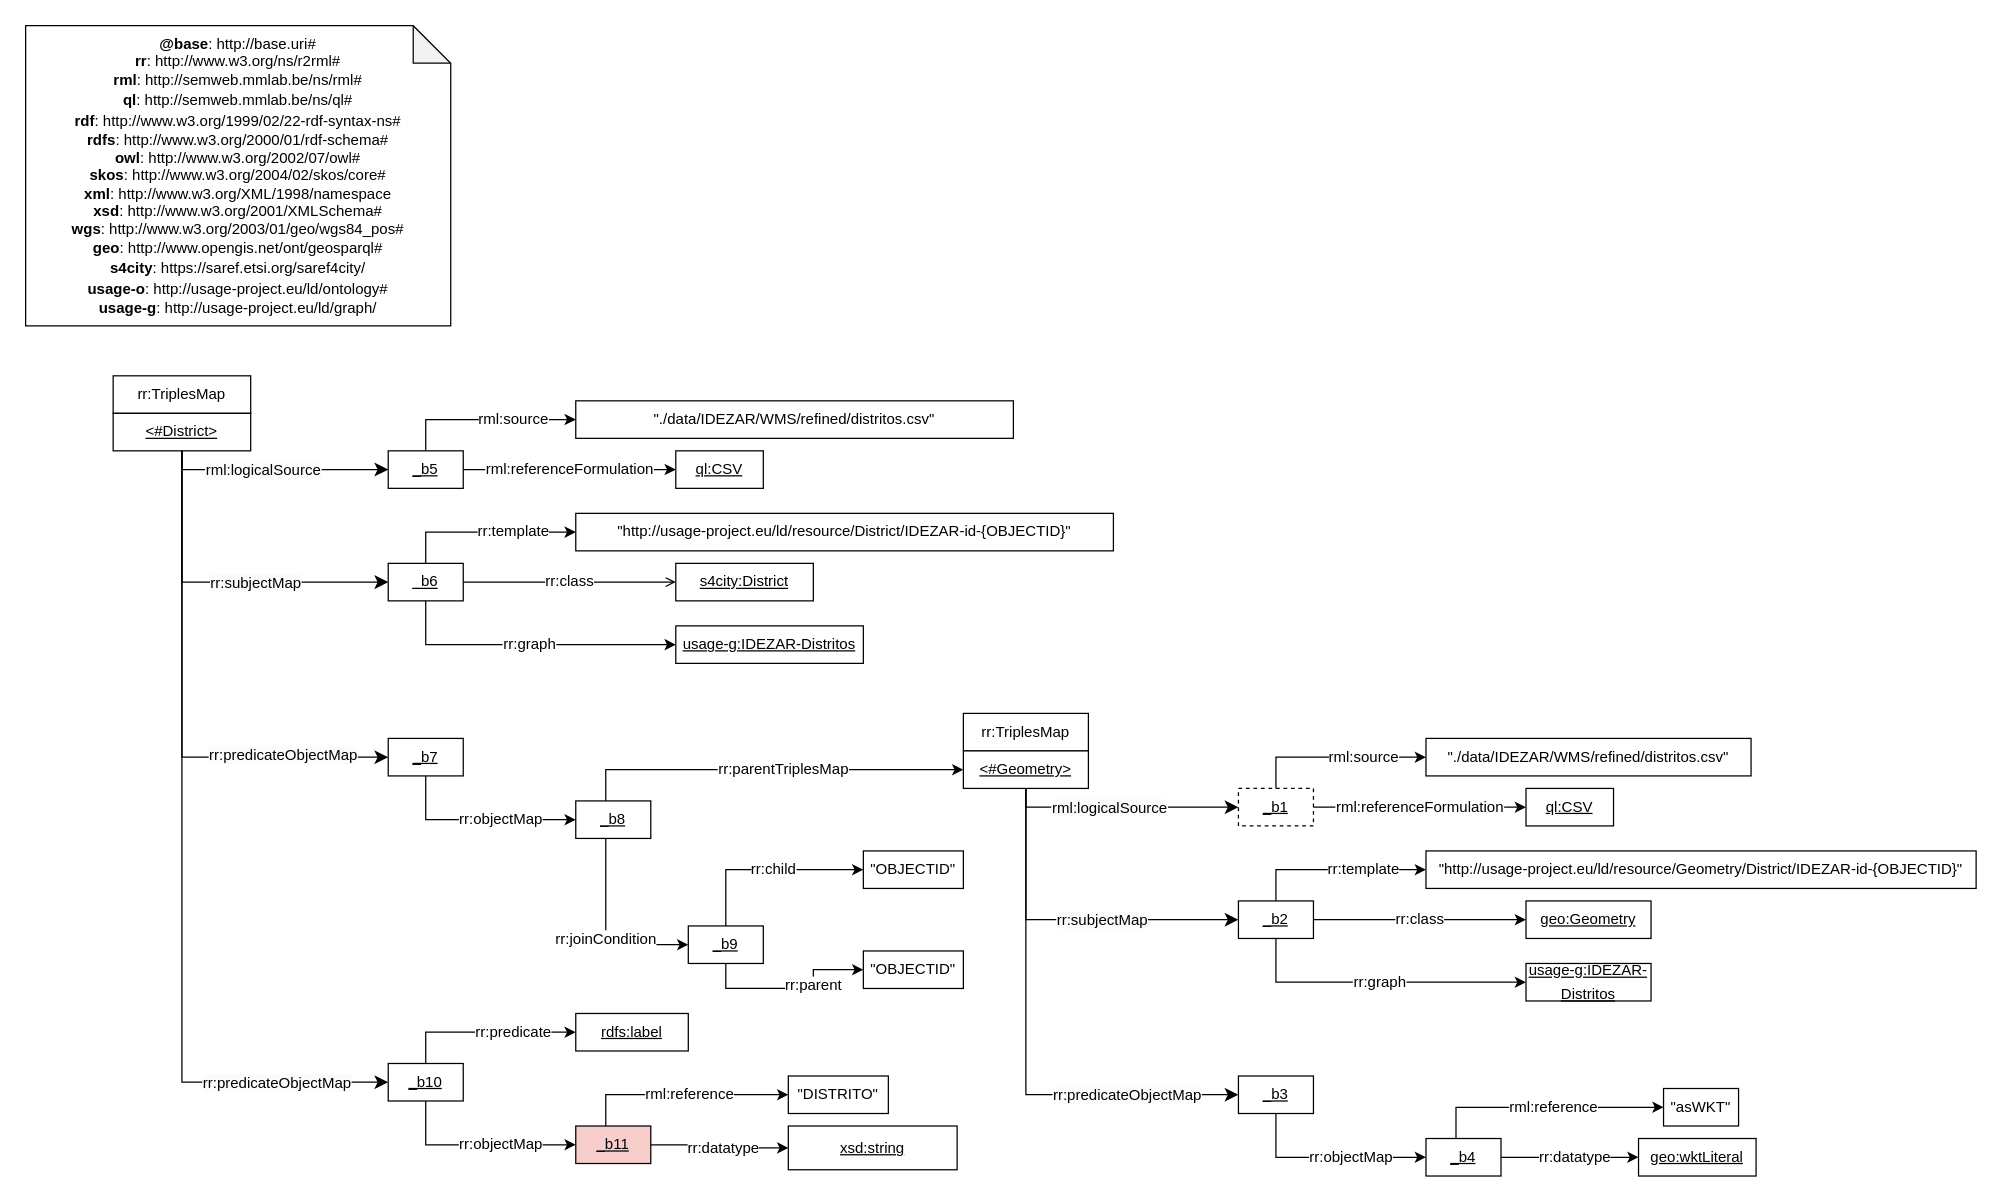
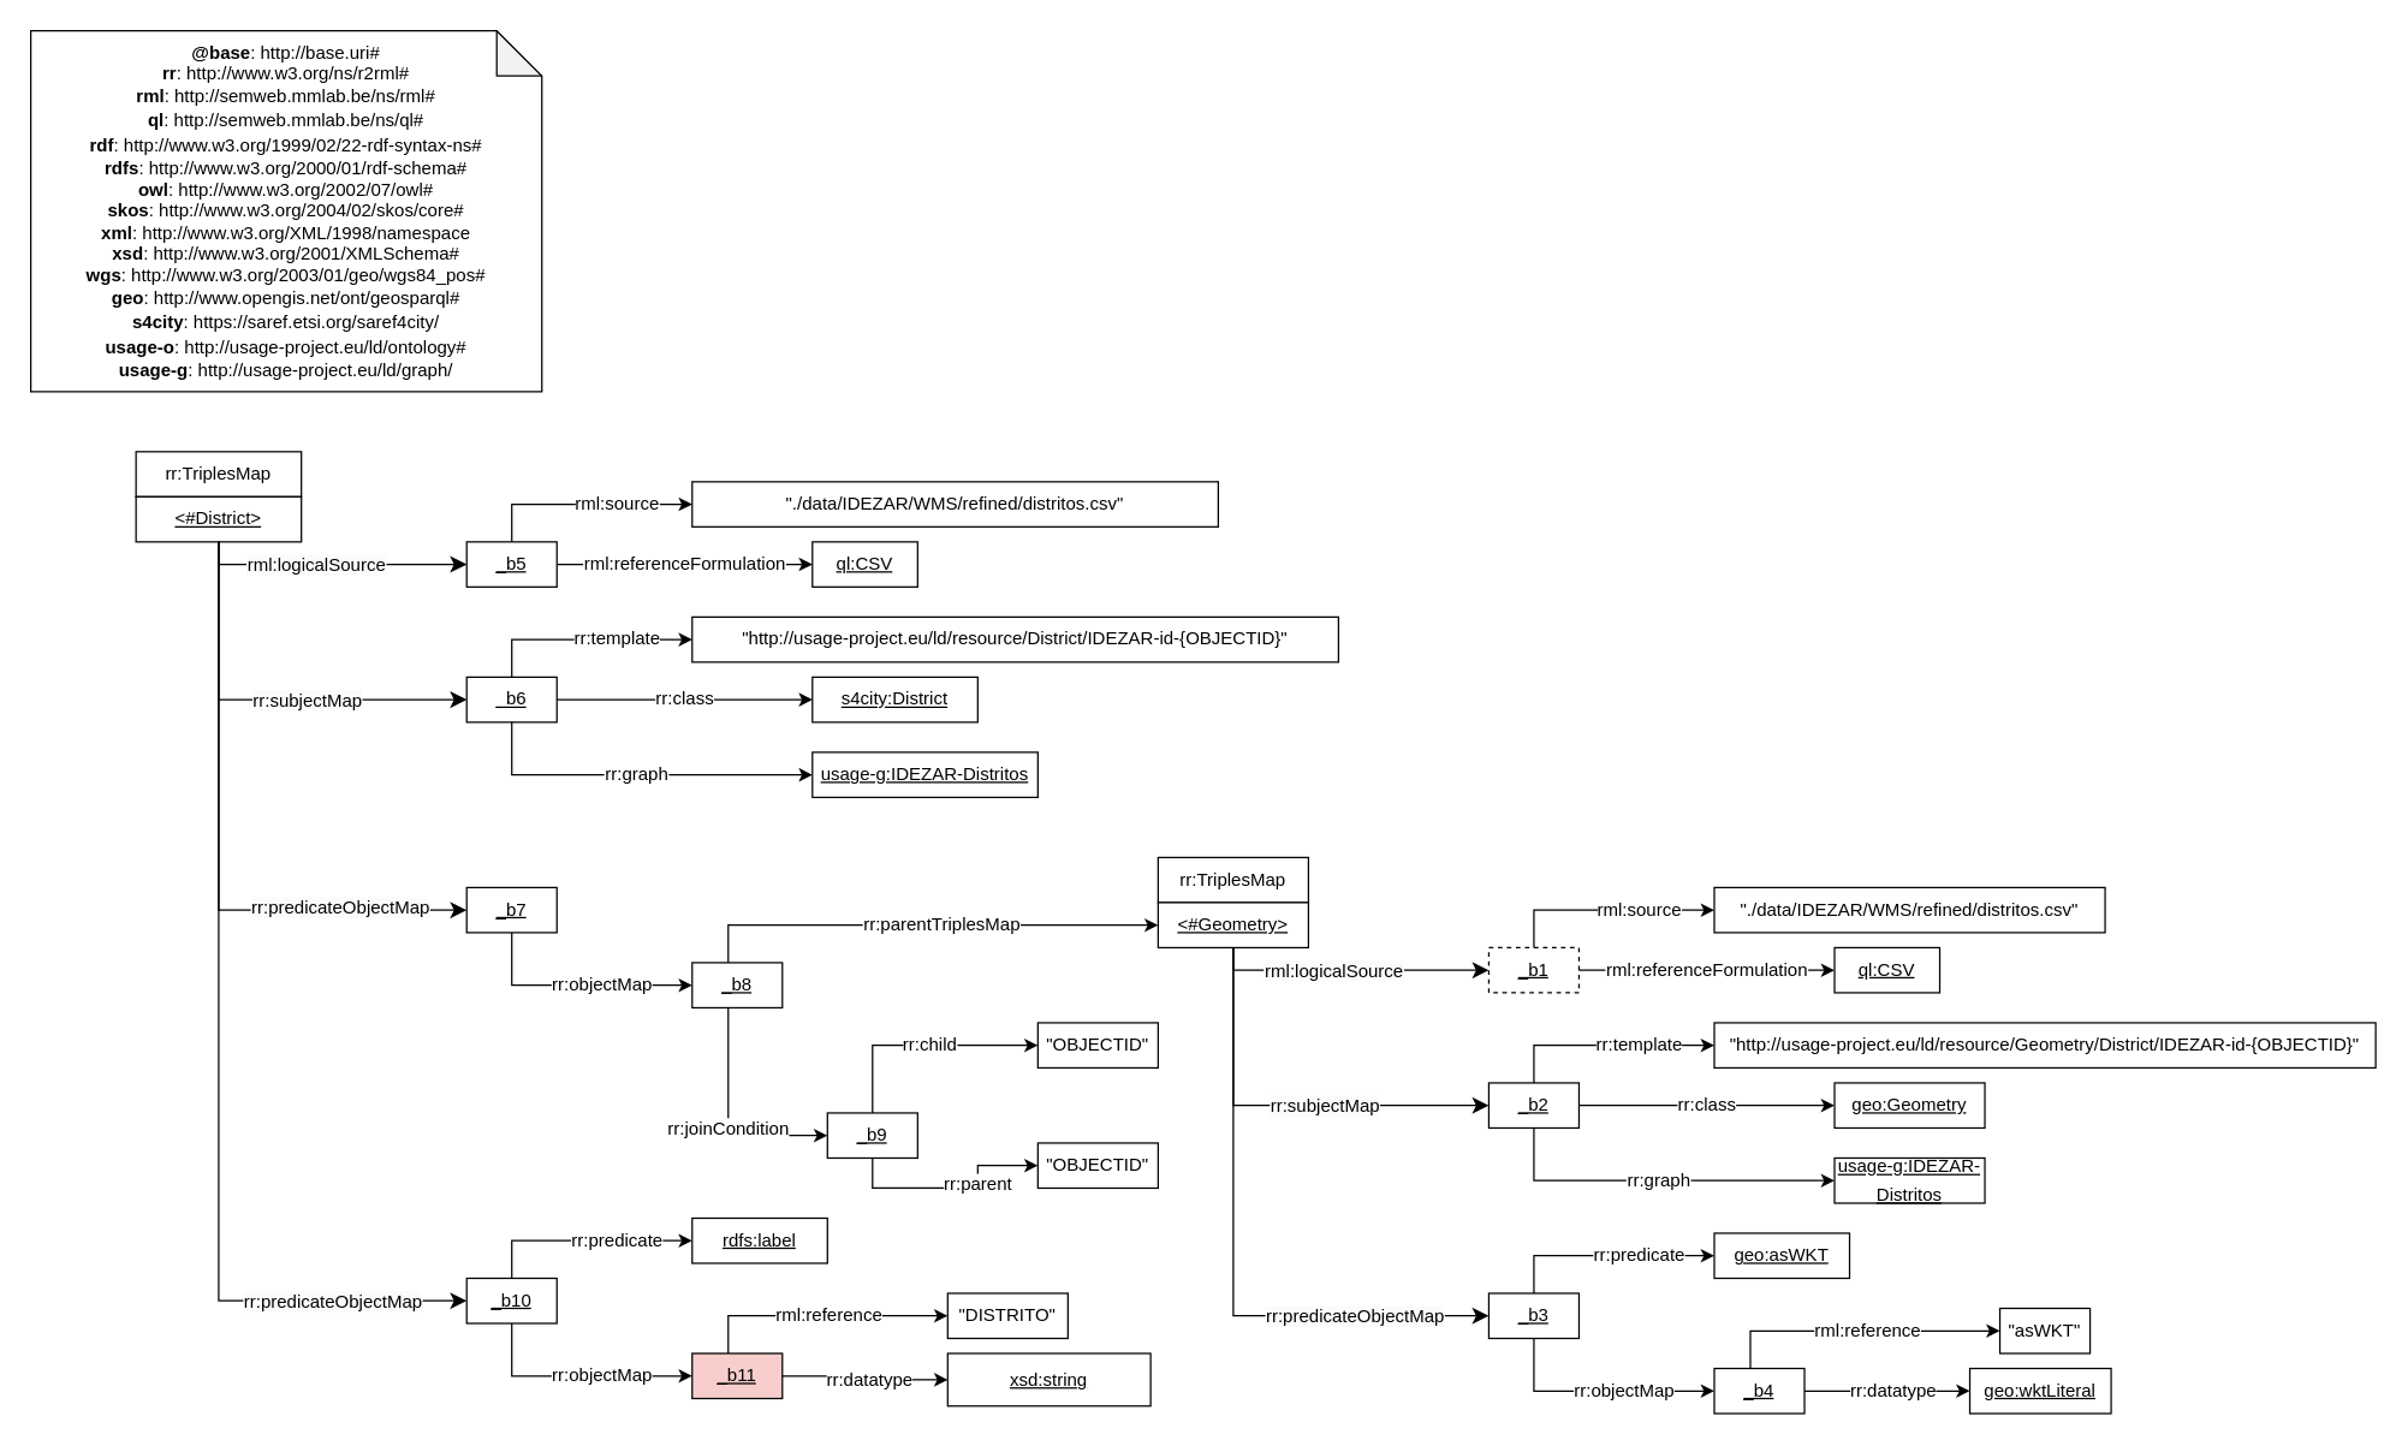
- <mxCell id="18" value="rr:class" style="rounded=0;orthogonalLoop=1;jettySize=auto;html=1;fontSize=12;endArrow=open;" parent="1" source="15" target="14" edge="1"><mxGeometry relative="1" as="geometry"><mxPoint x="370" y="505" as="sourcePoint" /><mxPoint x="530" y="505" as="targetPoint" /></mxGeometry></mxCell>
+ <mxCell id="18" value="rr:class" style="rounded=0;orthogonalLoop=1;jettySize=auto;html=1;fontSize=12;" parent="1" source="15" target="14" edge="1"><mxGeometry relative="1" as="geometry"><mxPoint x="370" y="505" as="sourcePoint" /><mxPoint x="530" y="505" as="targetPoint" /></mxGeometry></mxCell>
+ <mxCell id="49" value="rr:predicate" style="edgeStyle=orthogonalEdgeStyle;rounded=0;orthogonalLoop=1;jettySize=auto;html=1;fontSize=12;entryX=0;entryY=0.5;entryDx=0;entryDy=0;" parent="1" source="48" target="50" edge="1"><mxGeometry x="0.311" relative="1" as="geometry"><mxPoint x="1090" y="874.5" as="sourcePoint" /><mxPoint x="1230" y="874.5" as="targetPoint" /><Array as="points"><mxPoint x="1020" y="835" /></Array><mxPoint as="offset" /></mxGeometry></mxCell>
+ <mxCell id="50" value="geo:asWKT" style="rounded=0;whiteSpace=wrap;html=1;snapToPoint=1;fontStyle=4" parent="1" vertex="1"><mxGeometry x="1140" y="820" width="90" height="30" as="geometry" /></mxCell>
